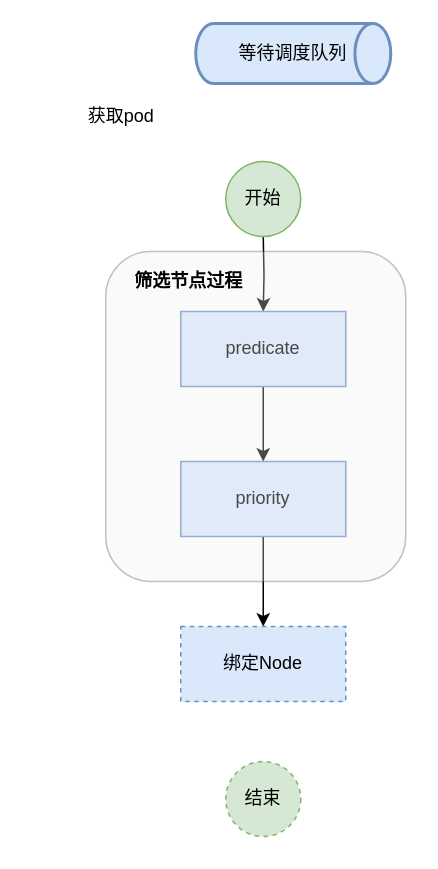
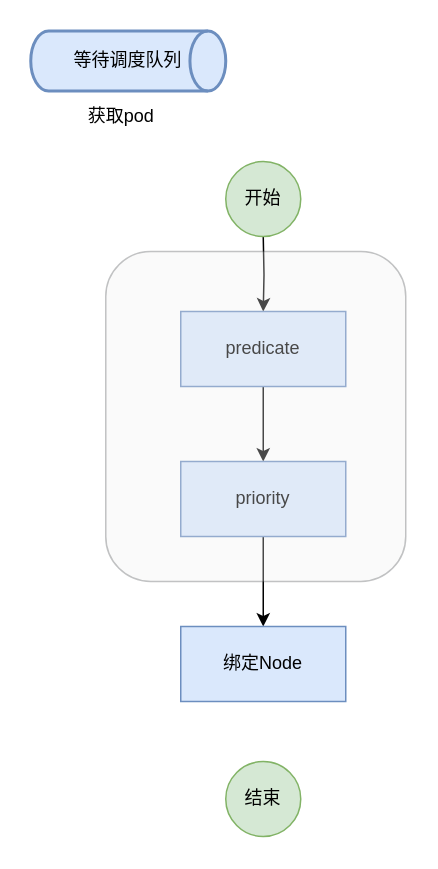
- <mxCell id="11" value="等待调度队列" style="strokeWidth=2;html=1;shape=mxgraph.flowchart.direct_data;whiteSpace=wrap;rounded=1;shadow=0;glass=0;comic=0;fillColor=#dae8fc;strokeColor=#6c8ebf;" vertex="1" parent="1"><mxGeometry x="130" y="15" width="130" height="40" as="geometry" /></mxCell>
+ <mxCell id="11" value="等待调度队列" style="strokeWidth=2;html=1;shape=mxgraph.flowchart.direct_data;whiteSpace=wrap;rounded=1;shadow=0;glass=0;comic=0;fillColor=#dae8fc;strokeColor=#6c8ebf;" vertex="1" parent="1"><mxGeometry x="20" y="20" width="130" height="40" as="geometry" /></mxCell>
- <mxCell id="10" value="&lt;b&gt;筛选节点过程&lt;/b&gt;" style="text;html=1;align=center;verticalAlign=middle;resizable=0;points=[];autosize=1;" vertex="1" parent="1"><mxGeometry x="80" y="177" width="90" height="20" as="geometry" /></mxCell>
- <mxCell id="7" value="绑定Node" style="rounded=0;whiteSpace=wrap;html=1;fillColor=#dae8fc;strokeColor=#6c8ebf;dashed=1;" vertex="1" parent="1"><mxGeometry x="120" y="417" width="110" height="50" as="geometry" /></mxCell>
+ <mxCell id="7" value="绑定Node" style="rounded=0;whiteSpace=wrap;html=1;fillColor=#dae8fc;strokeColor=#6c8ebf;" vertex="1" parent="1"><mxGeometry x="120" y="417" width="110" height="50" as="geometry" /></mxCell>
- <mxCell id="13" value="结束" style="ellipse;whiteSpace=wrap;html=1;aspect=fixed;fillColor=#d5e8d4;strokeColor=#82b366;dashed=1;" vertex="1" parent="1"><mxGeometry x="150" y="507" width="50" height="50" as="geometry" /></mxCell>
+ <mxCell id="13" value="结束" style="ellipse;whiteSpace=wrap;html=1;aspect=fixed;fillColor=#d5e8d4;strokeColor=#82b366;" vertex="1" parent="1"><mxGeometry x="150" y="507" width="50" height="50" as="geometry" /></mxCell>
